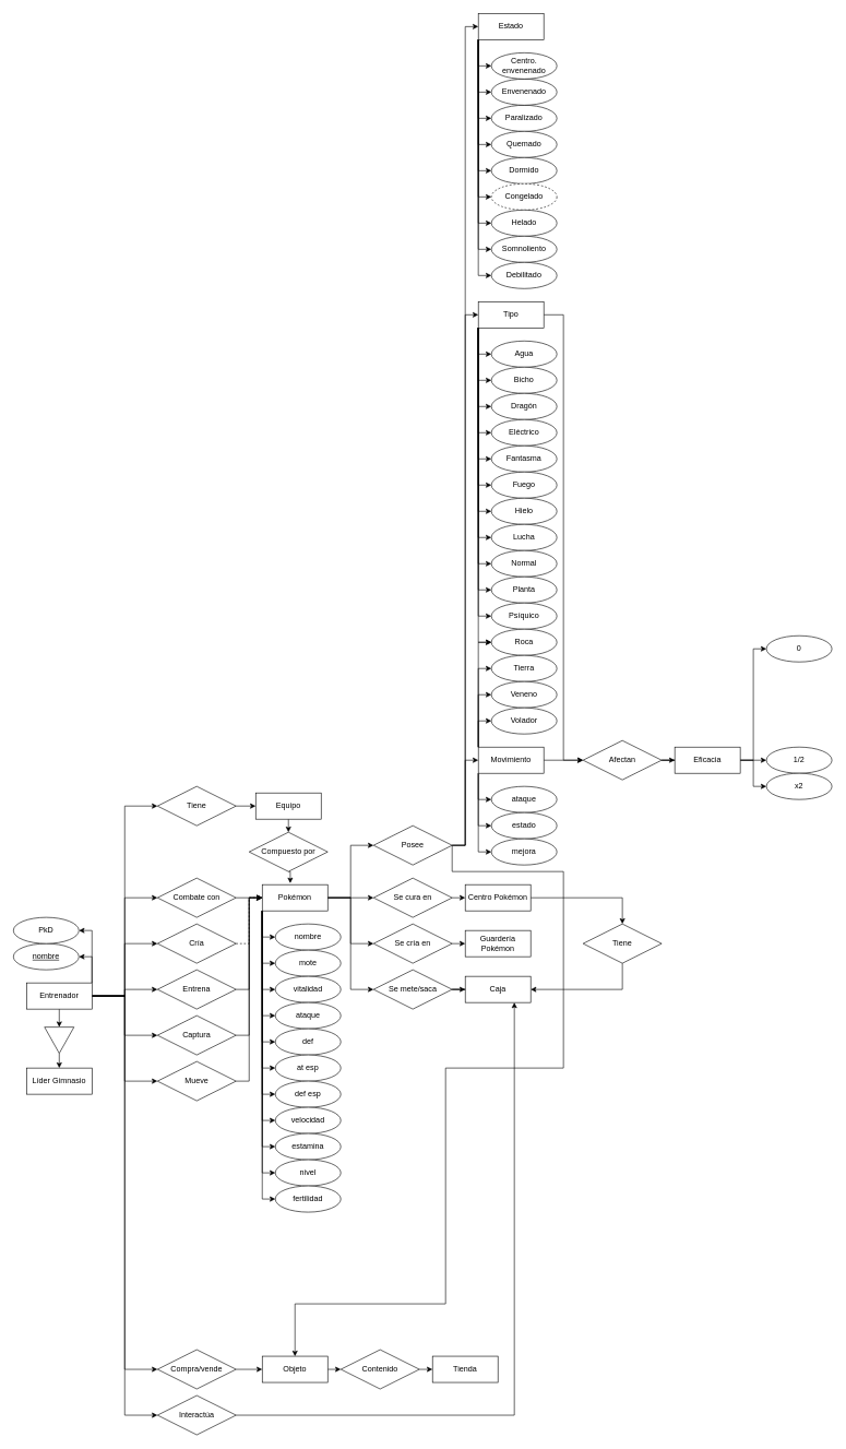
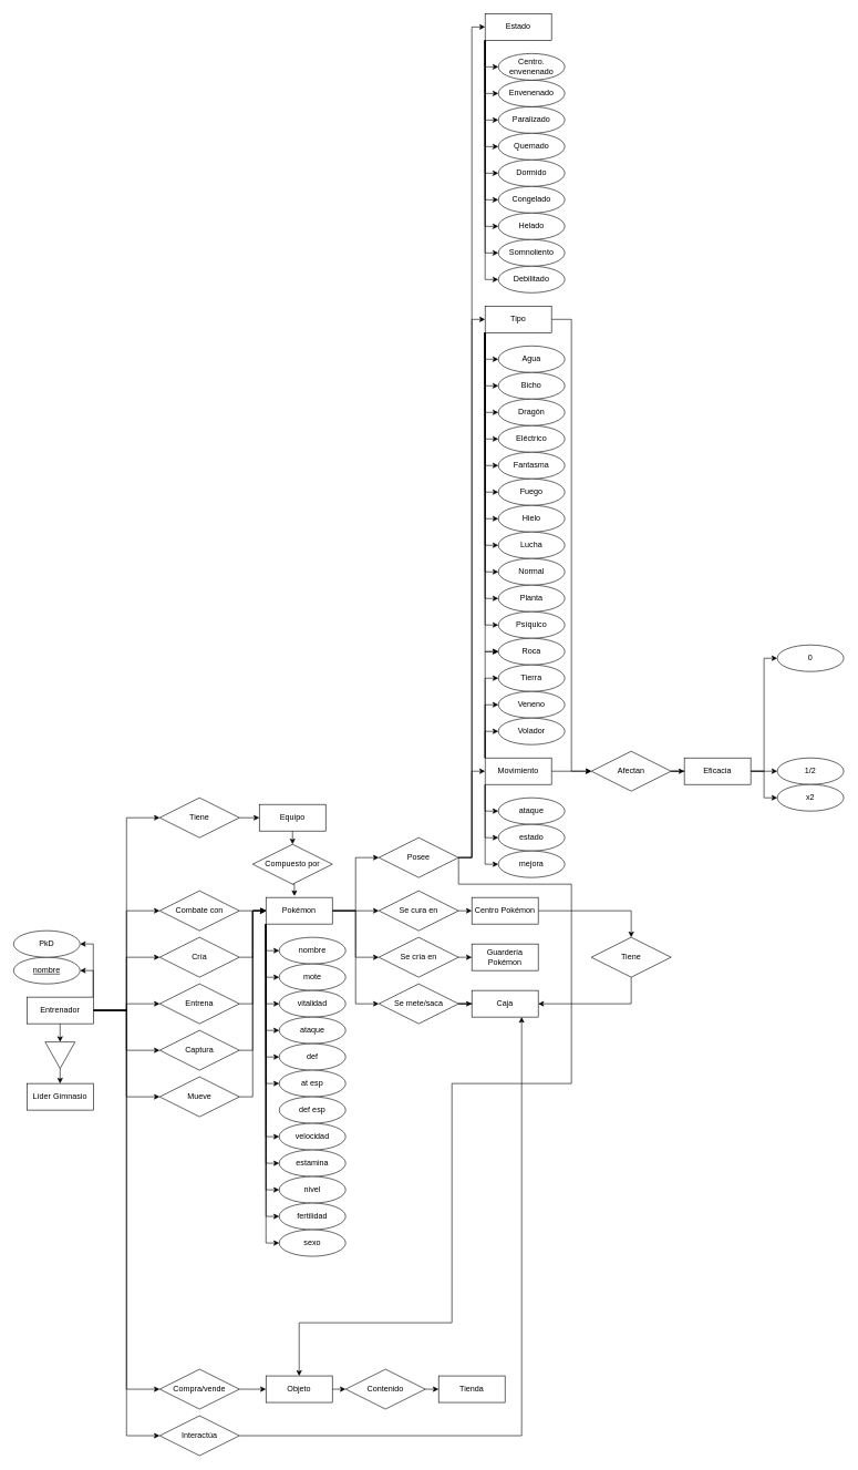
- <mxCell id="146" value="Congelado" style="ellipse;whiteSpace=wrap;html=1;align=center;dashed=1;" parent="1" vertex="1"><mxGeometry x="750" y="280" width="100" height="40" as="geometry" /></mxCell>
+ <mxCell id="146" value="Congelado" style="ellipse;whiteSpace=wrap;html=1;align=center;" parent="1" vertex="1"><mxGeometry x="750" y="280" width="100" height="40" as="geometry" /></mxCell>
- <mxCell id="90" style="edgeStyle=orthogonalEdgeStyle;rounded=0;orthogonalLoop=1;jettySize=auto;html=1;exitX=1;exitY=0.5;exitDx=0;exitDy=0;entryX=0;entryY=0.5;entryDx=0;entryDy=0;dashed=1;" parent="1" source="91" target="31" edge="1"><mxGeometry relative="1" as="geometry" /></mxCell>
+ <mxCell id="90" style="edgeStyle=orthogonalEdgeStyle;rounded=0;orthogonalLoop=1;jettySize=auto;html=1;exitX=1;exitY=0.5;exitDx=0;exitDy=0;entryX=0;entryY=0.5;entryDx=0;entryDy=0;" parent="1" source="91" target="31" edge="1"><mxGeometry relative="1" as="geometry" /></mxCell>
- <mxCell id="25" style="edgeStyle=orthogonalEdgeStyle;rounded=0;orthogonalLoop=1;jettySize=auto;html=1;exitX=0;exitY=1;exitDx=0;exitDy=0;entryX=0;entryY=0.5;entryDx=0;entryDy=0;" parent="1" source="31" target="117" edge="1"><mxGeometry relative="1" as="geometry" /></mxCell>
+ <mxCell id="30" style="edgeStyle=orthogonalEdgeStyle;rounded=0;orthogonalLoop=1;jettySize=auto;html=1;exitX=0;exitY=1;exitDx=0;exitDy=0;entryX=0;entryY=0.5;entryDx=0;entryDy=0;" parent="1" source="31" target="122" edge="1"><mxGeometry relative="1" as="geometry" /></mxCell>
+ <mxCell id="122" value="sexo" style="ellipse;whiteSpace=wrap;html=1;align=center;" parent="1" vertex="1"><mxGeometry x="420" y="1850" width="100" height="40" as="geometry" /></mxCell>
